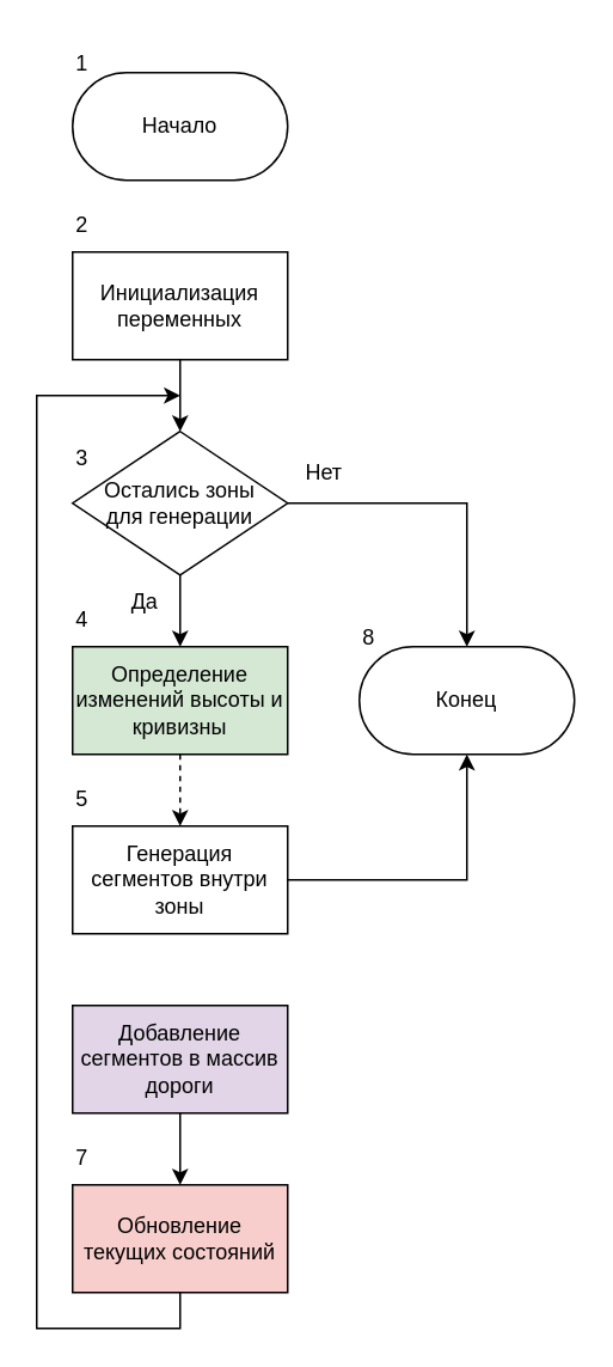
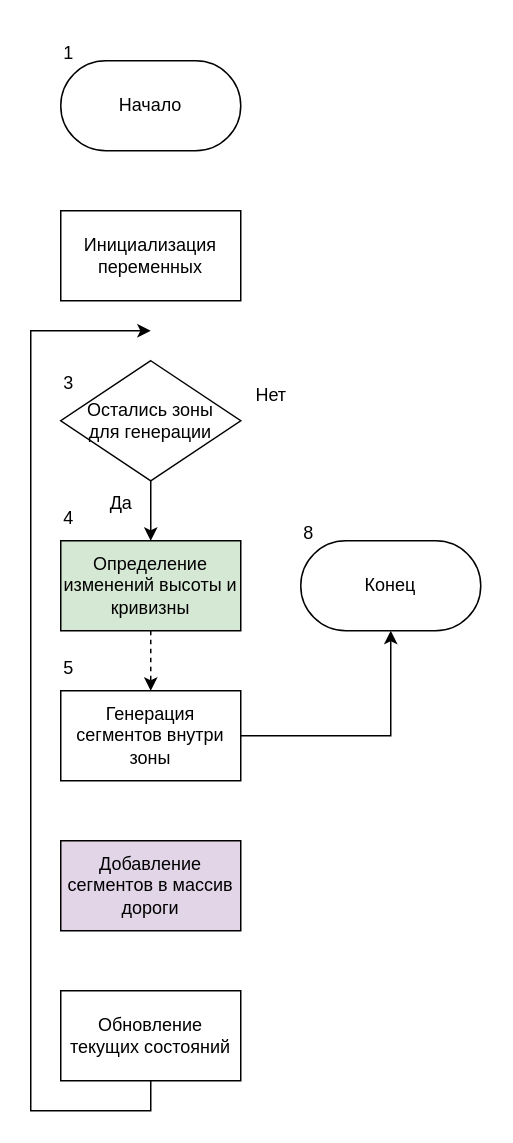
- <mxCell id="20" value="2" style="text;html=1;align=center;verticalAlign=middle;resizable=0;points=[];autosize=1;strokeColor=none;fillColor=none;" vertex="1" parent="1"><mxGeometry x="30" y="110" width="30" height="30" as="geometry" /></mxCell>
- <mxCell id="3" style="edgeStyle=orthogonalEdgeStyle;rounded=0;orthogonalLoop=1;jettySize=auto;html=1;entryX=0.5;entryY=0;entryDx=0;entryDy=0;" edge="1" parent="1" source="4" target="7"><mxGeometry relative="1" as="geometry"><mxPoint x="100" y="240" as="targetPoint" /></mxGeometry></mxCell>
- <mxCell id="6" style="edgeStyle=orthogonalEdgeStyle;rounded=0;orthogonalLoop=1;jettySize=auto;html=1;entryX=0.5;entryY=0;entryDx=0;entryDy=0;" edge="1" parent="1" source="7" target="17"><mxGeometry relative="1" as="geometry"><mxPoint x="240" y="710" as="targetPoint" /></mxGeometry></mxCell>
- <mxCell id="13" style="edgeStyle=orthogonalEdgeStyle;rounded=0;orthogonalLoop=1;jettySize=auto;html=1;entryX=0.5;entryY=0;entryDx=0;entryDy=0;" edge="1" parent="1" source="14" target="16"><mxGeometry relative="1" as="geometry" /></mxCell>
- <mxCell id="24" value="7" style="text;html=1;align=center;verticalAlign=middle;resizable=0;points=[];autosize=1;strokeColor=none;fillColor=none;" vertex="1" parent="1"><mxGeometry x="30" y="630" width="30" height="30" as="geometry" /></mxCell>
- <mxCell id="16" value="Обновление текущих состояний" style="rounded=0;whiteSpace=wrap;html=1;fillColor=#f8cecc;" vertex="1" parent="1"><mxGeometry x="40" y="660" width="120" height="60" as="geometry" /></mxCell>
+ <mxCell id="16" value="Обновление текущих состояний" style="rounded=0;whiteSpace=wrap;html=1;" vertex="1" parent="1"><mxGeometry x="40" y="660" width="120" height="60" as="geometry" /></mxCell>
